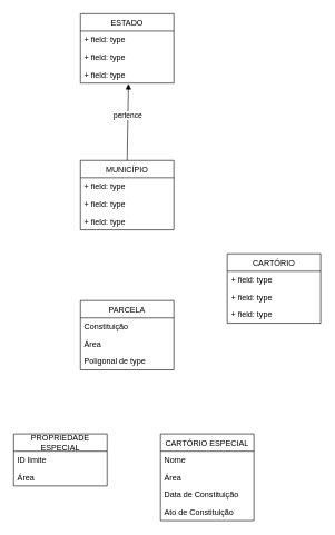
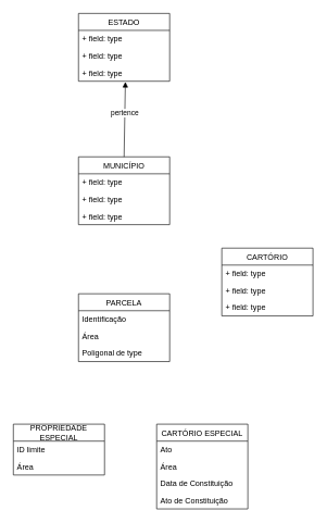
- <mxCell id="3" value="Constituição " style="text;strokeColor=none;fillColor=none;align=left;verticalAlign=top;spacingLeft=4;spacingRight=4;overflow=hidden;rotatable=0;points=[[0,0.5],[1,0.5]];portConstraint=eastwest;" vertex="1" parent="2"><mxGeometry y="26" width="140" height="26" as="geometry" /></mxCell>
+ <mxCell id="3" value="Identificação " style="text;strokeColor=none;fillColor=none;align=left;verticalAlign=top;spacingLeft=4;spacingRight=4;overflow=hidden;rotatable=0;points=[[0,0.5],[1,0.5]];portConstraint=eastwest;" vertex="1" parent="2"><mxGeometry y="26" width="140" height="26" as="geometry" /></mxCell>
- <mxCell id="10" value="Nome" style="text;strokeColor=none;fillColor=none;align=left;verticalAlign=top;spacingLeft=4;spacingRight=4;overflow=hidden;rotatable=0;points=[[0,0.5],[1,0.5]];portConstraint=eastwest;" vertex="1" parent="9"><mxGeometry y="26" width="140" height="26" as="geometry" /></mxCell>
+ <mxCell id="10" value="Ato" style="text;strokeColor=none;fillColor=none;align=left;verticalAlign=top;spacingLeft=4;spacingRight=4;overflow=hidden;rotatable=0;points=[[0,0.5],[1,0.5]];portConstraint=eastwest;" vertex="1" parent="9"><mxGeometry y="26" width="140" height="26" as="geometry" /></mxCell>
